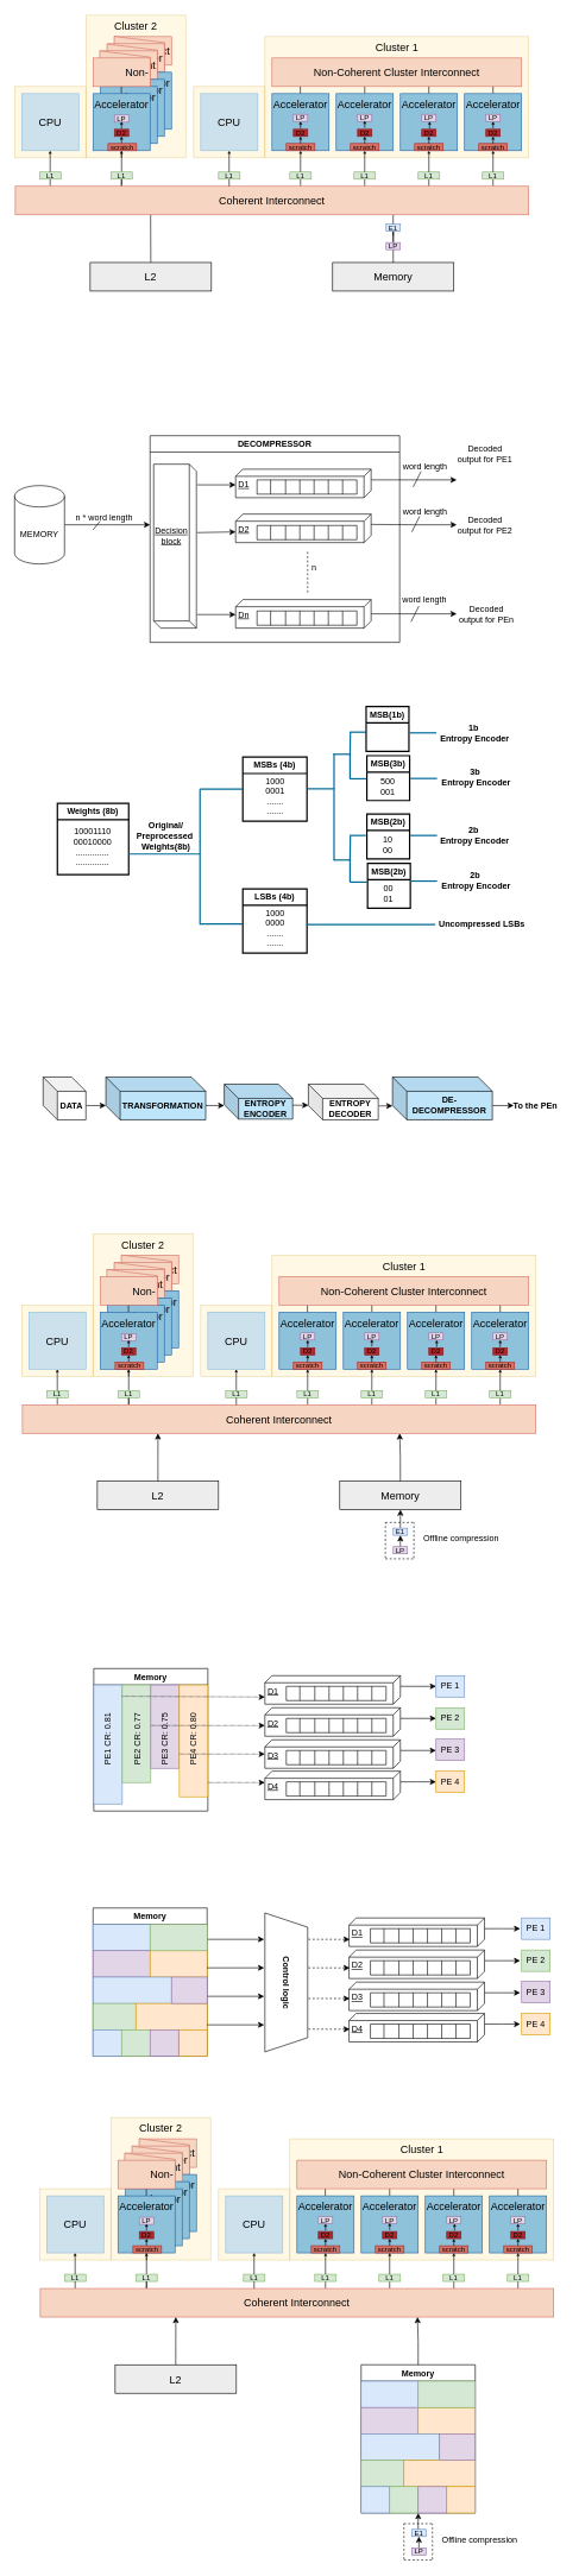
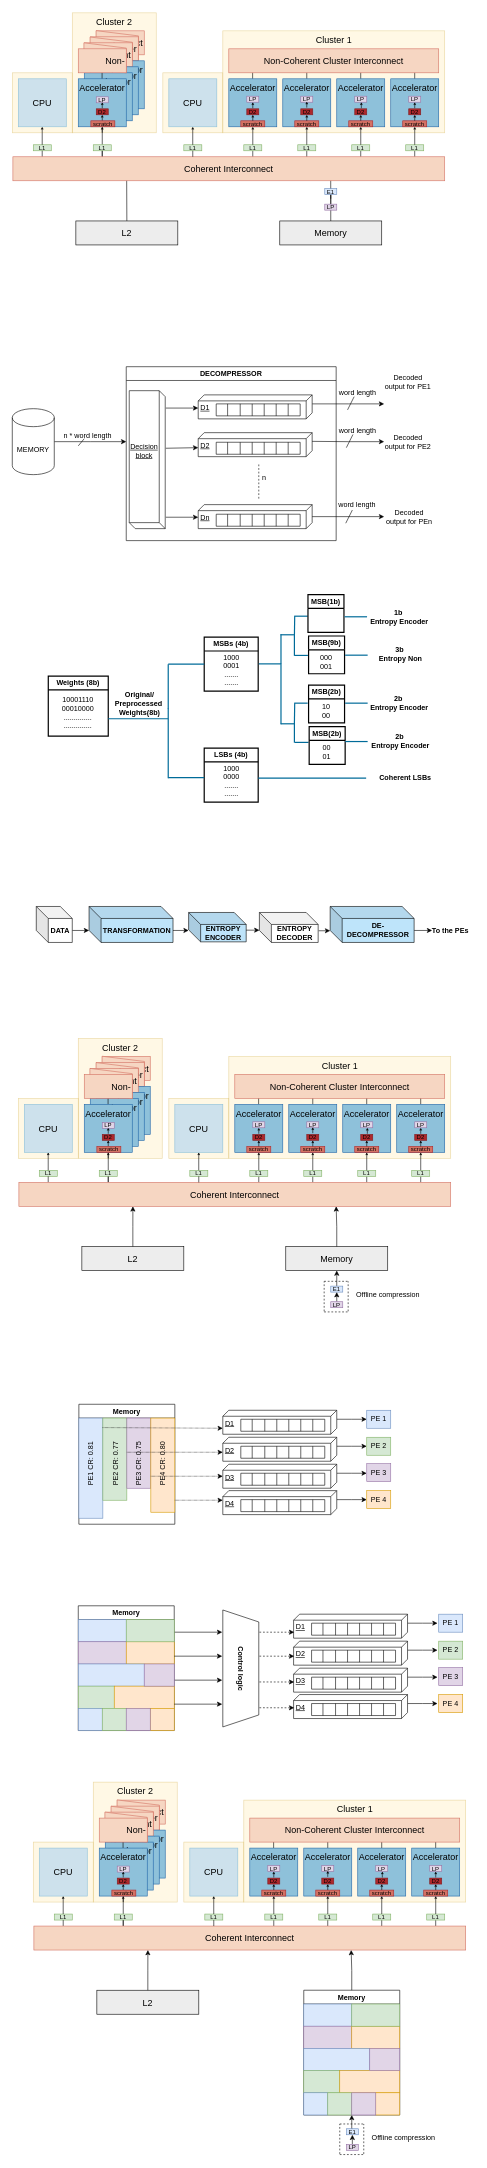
- <mxCell id="81" value="MSB(3b)" style="swimlane;whiteSpace=wrap;html=1;startSize=23;strokeWidth=2;" vertex="1" parent="1"><mxGeometry x="514" y="1059" width="60" height="63" as="geometry" /></mxCell>
+ <mxCell id="81" value="MSB(9b)" style="swimlane;whiteSpace=wrap;html=1;startSize=23;strokeWidth=2;" vertex="1" parent="1"><mxGeometry x="514" y="1059" width="60" height="63" as="geometry" /></mxCell>
- <mxCell id="93" value="&lt;b&gt;3b&amp;nbsp;&lt;/b&gt;&lt;div&gt;&lt;b&gt;Entropy Encoder&lt;/b&gt;&lt;/div&gt;" style="text;html=1;align=center;verticalAlign=middle;resizable=0;points=[];autosize=1;strokeColor=none;fillColor=none;" vertex="1" parent="1"><mxGeometry x="607" y="1070" width="120" height="40" as="geometry" /></mxCell>
+ <mxCell id="93" value="&lt;b&gt;3b&amp;nbsp;&lt;/b&gt;&lt;div&gt;&lt;b&gt;Entropy Non&lt;/b&gt;&lt;/div&gt;" style="text;html=1;align=center;verticalAlign=middle;resizable=0;points=[];autosize=1;strokeColor=none;fillColor=none;" vertex="1" parent="1"><mxGeometry x="607" y="1070" width="120" height="40" as="geometry" /></mxCell>
- <mxCell id="82" value="&lt;div style=&quot;text-wrap-mode: wrap;&quot;&gt;500&lt;/div&gt;&lt;div style=&quot;text-wrap-mode: wrap;&quot;&gt;001&lt;/div&gt;" style="text;html=1;align=center;verticalAlign=middle;resizable=0;points=[];autosize=1;strokeColor=none;fillColor=none;" vertex="1" parent="81"><mxGeometry x="9" y="23" width="40" height="40" as="geometry" /></mxCell>
+ <mxCell id="82" value="&lt;div style=&quot;text-wrap-mode: wrap;&quot;&gt;000&lt;/div&gt;&lt;div style=&quot;text-wrap-mode: wrap;&quot;&gt;001&lt;/div&gt;" style="text;html=1;align=center;verticalAlign=middle;resizable=0;points=[];autosize=1;strokeColor=none;fillColor=none;" vertex="1" parent="81"><mxGeometry x="9" y="23" width="40" height="40" as="geometry" /></mxCell>
- <mxCell id="96" value="&lt;b&gt;Uncompressed LSBs&lt;/b&gt;" style="text;html=1;align=center;verticalAlign=middle;resizable=0;points=[];autosize=1;strokeColor=none;fillColor=none;" vertex="1" parent="1"><mxGeometry x="605" y="1281" width="140" height="30" as="geometry" /></mxCell>
+ <mxCell id="96" value="&lt;b&gt;Coherent LSBs&lt;/b&gt;" style="text;html=1;align=center;verticalAlign=middle;resizable=0;points=[];autosize=1;strokeColor=none;fillColor=none;" vertex="1" parent="1"><mxGeometry x="605" y="1281" width="140" height="30" as="geometry" /></mxCell>
- <mxCell id="108" value="&lt;b&gt;To the PEn&lt;/b&gt;" style="text;html=1;align=center;verticalAlign=middle;resizable=0;points=[];autosize=1;strokeColor=none;fillColor=none;" vertex="1" parent="1"><mxGeometry x="710" y="1535" width="80" height="30" as="geometry" /></mxCell>
+ <mxCell id="108" value="&lt;b&gt;To the PEs&lt;/b&gt;" style="text;html=1;align=center;verticalAlign=middle;resizable=0;points=[];autosize=1;strokeColor=none;fillColor=none;" vertex="1" parent="1"><mxGeometry x="710" y="1535" width="80" height="30" as="geometry" /></mxCell>
